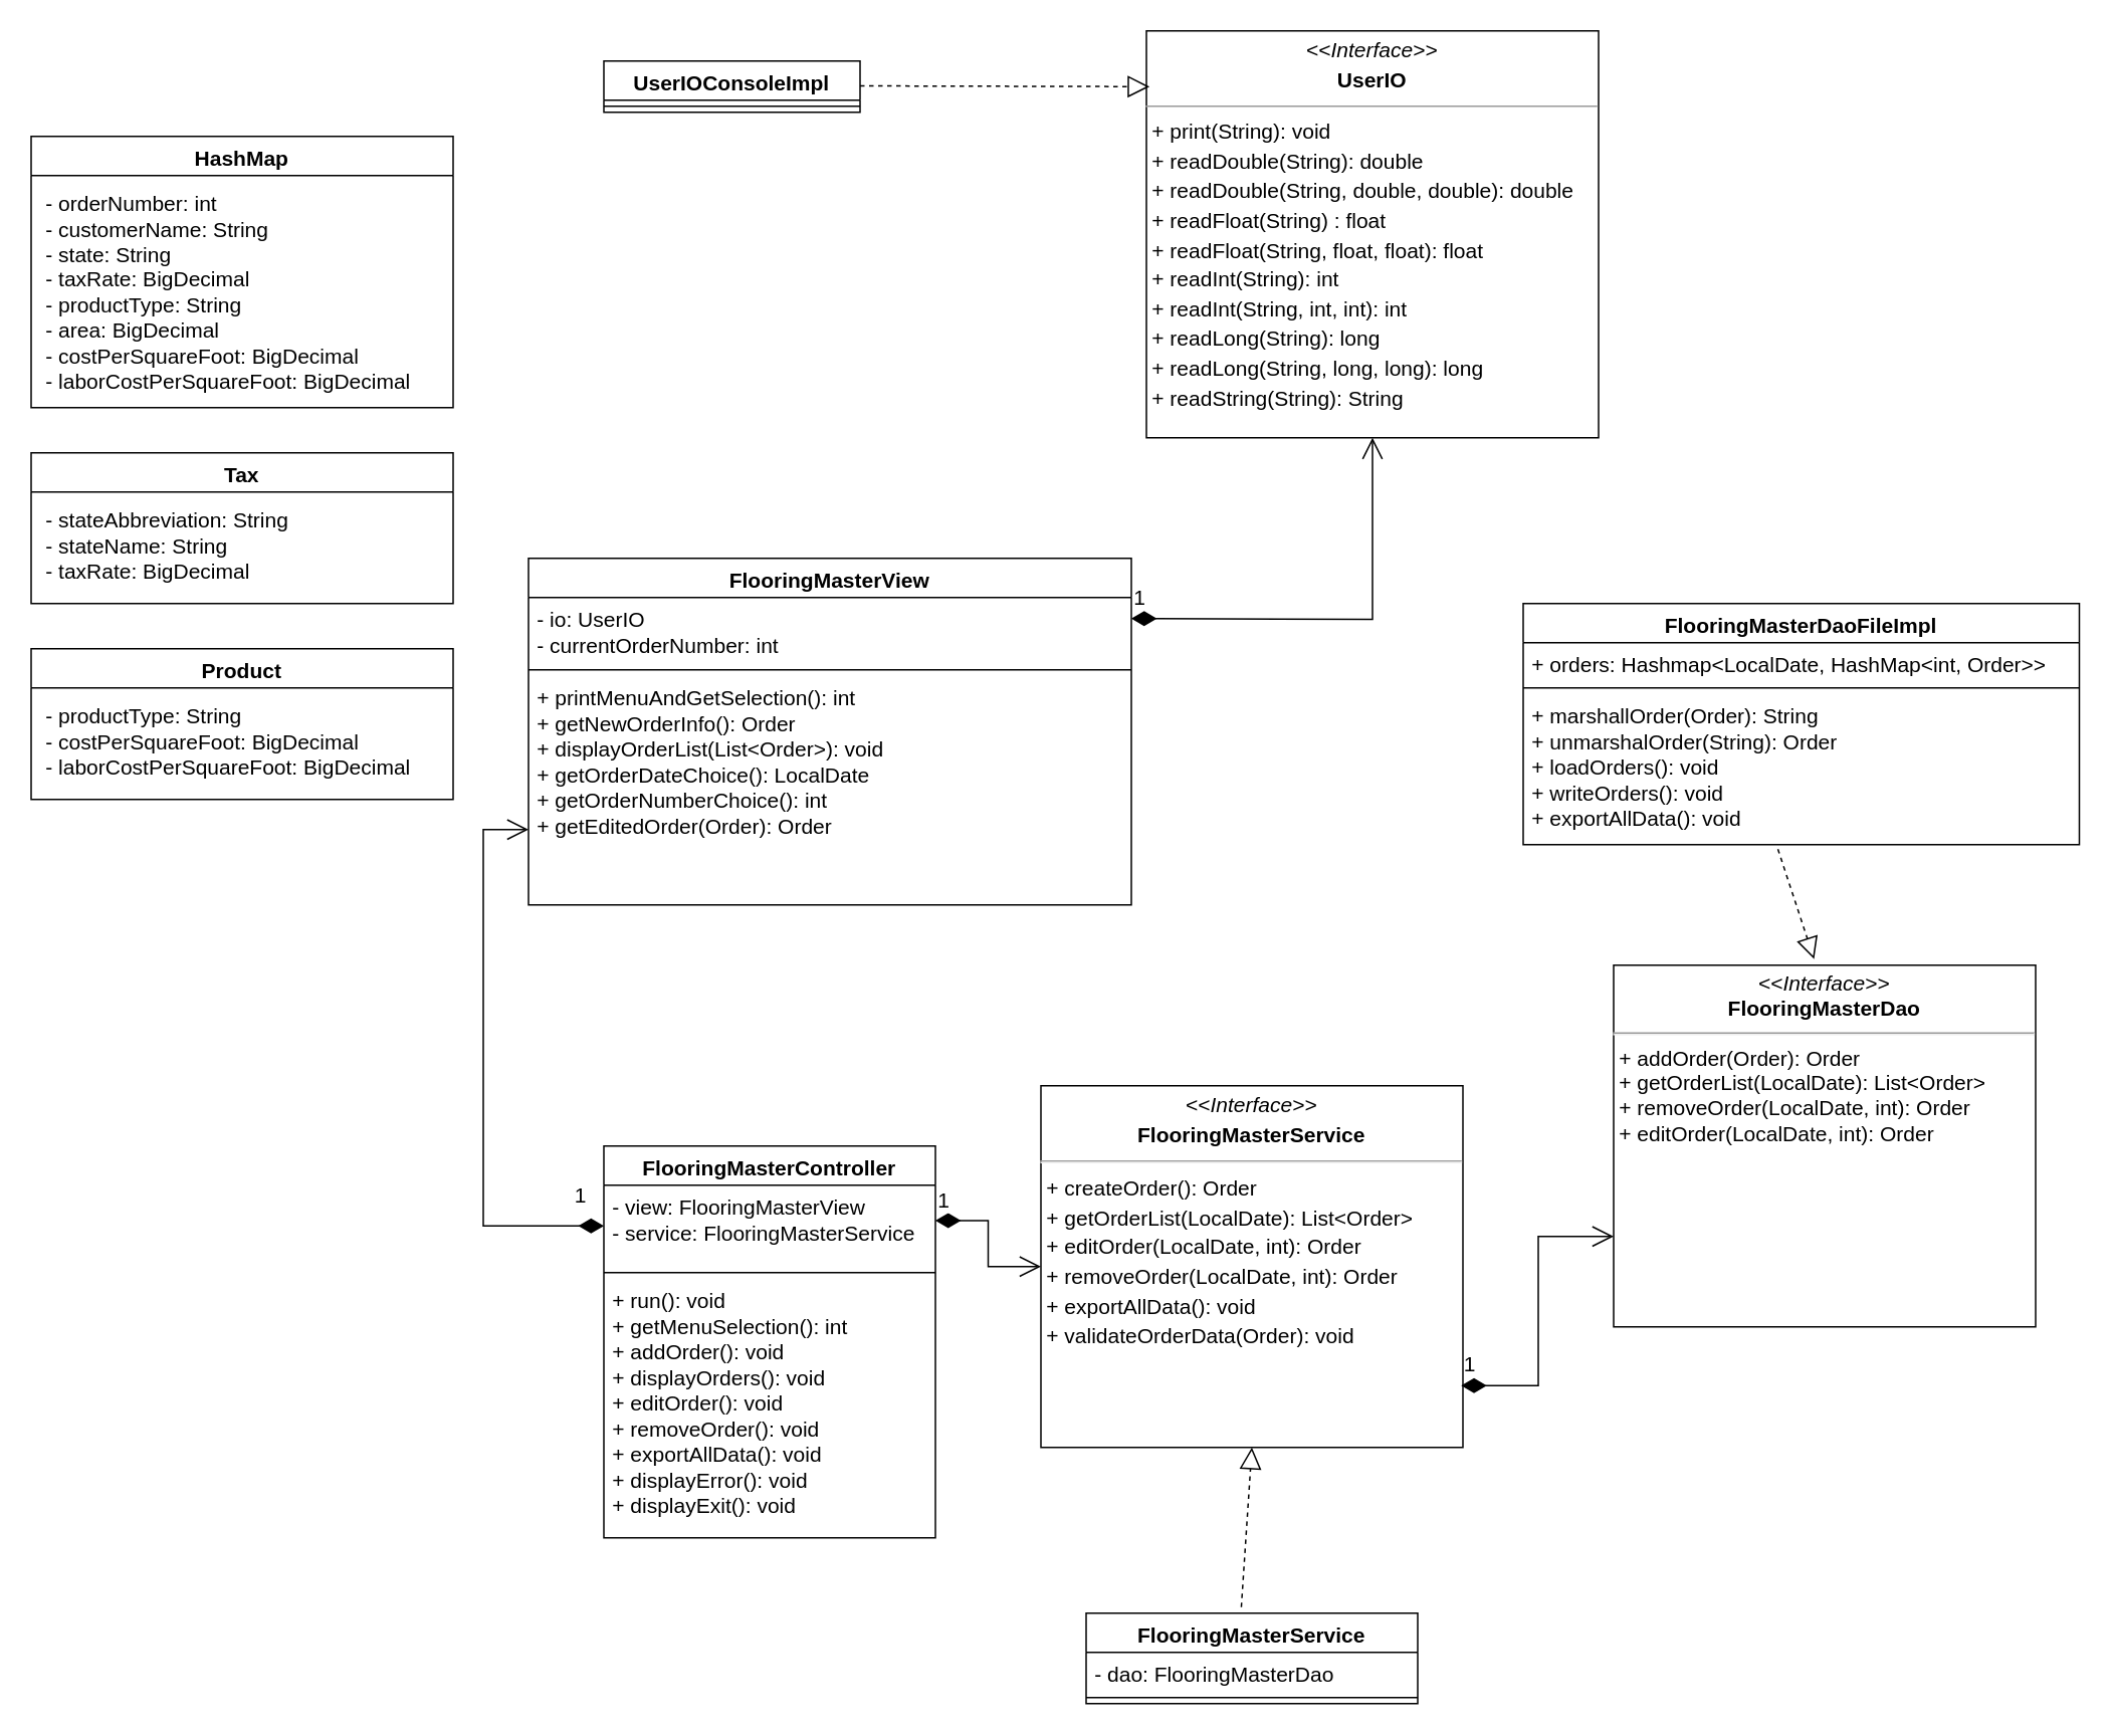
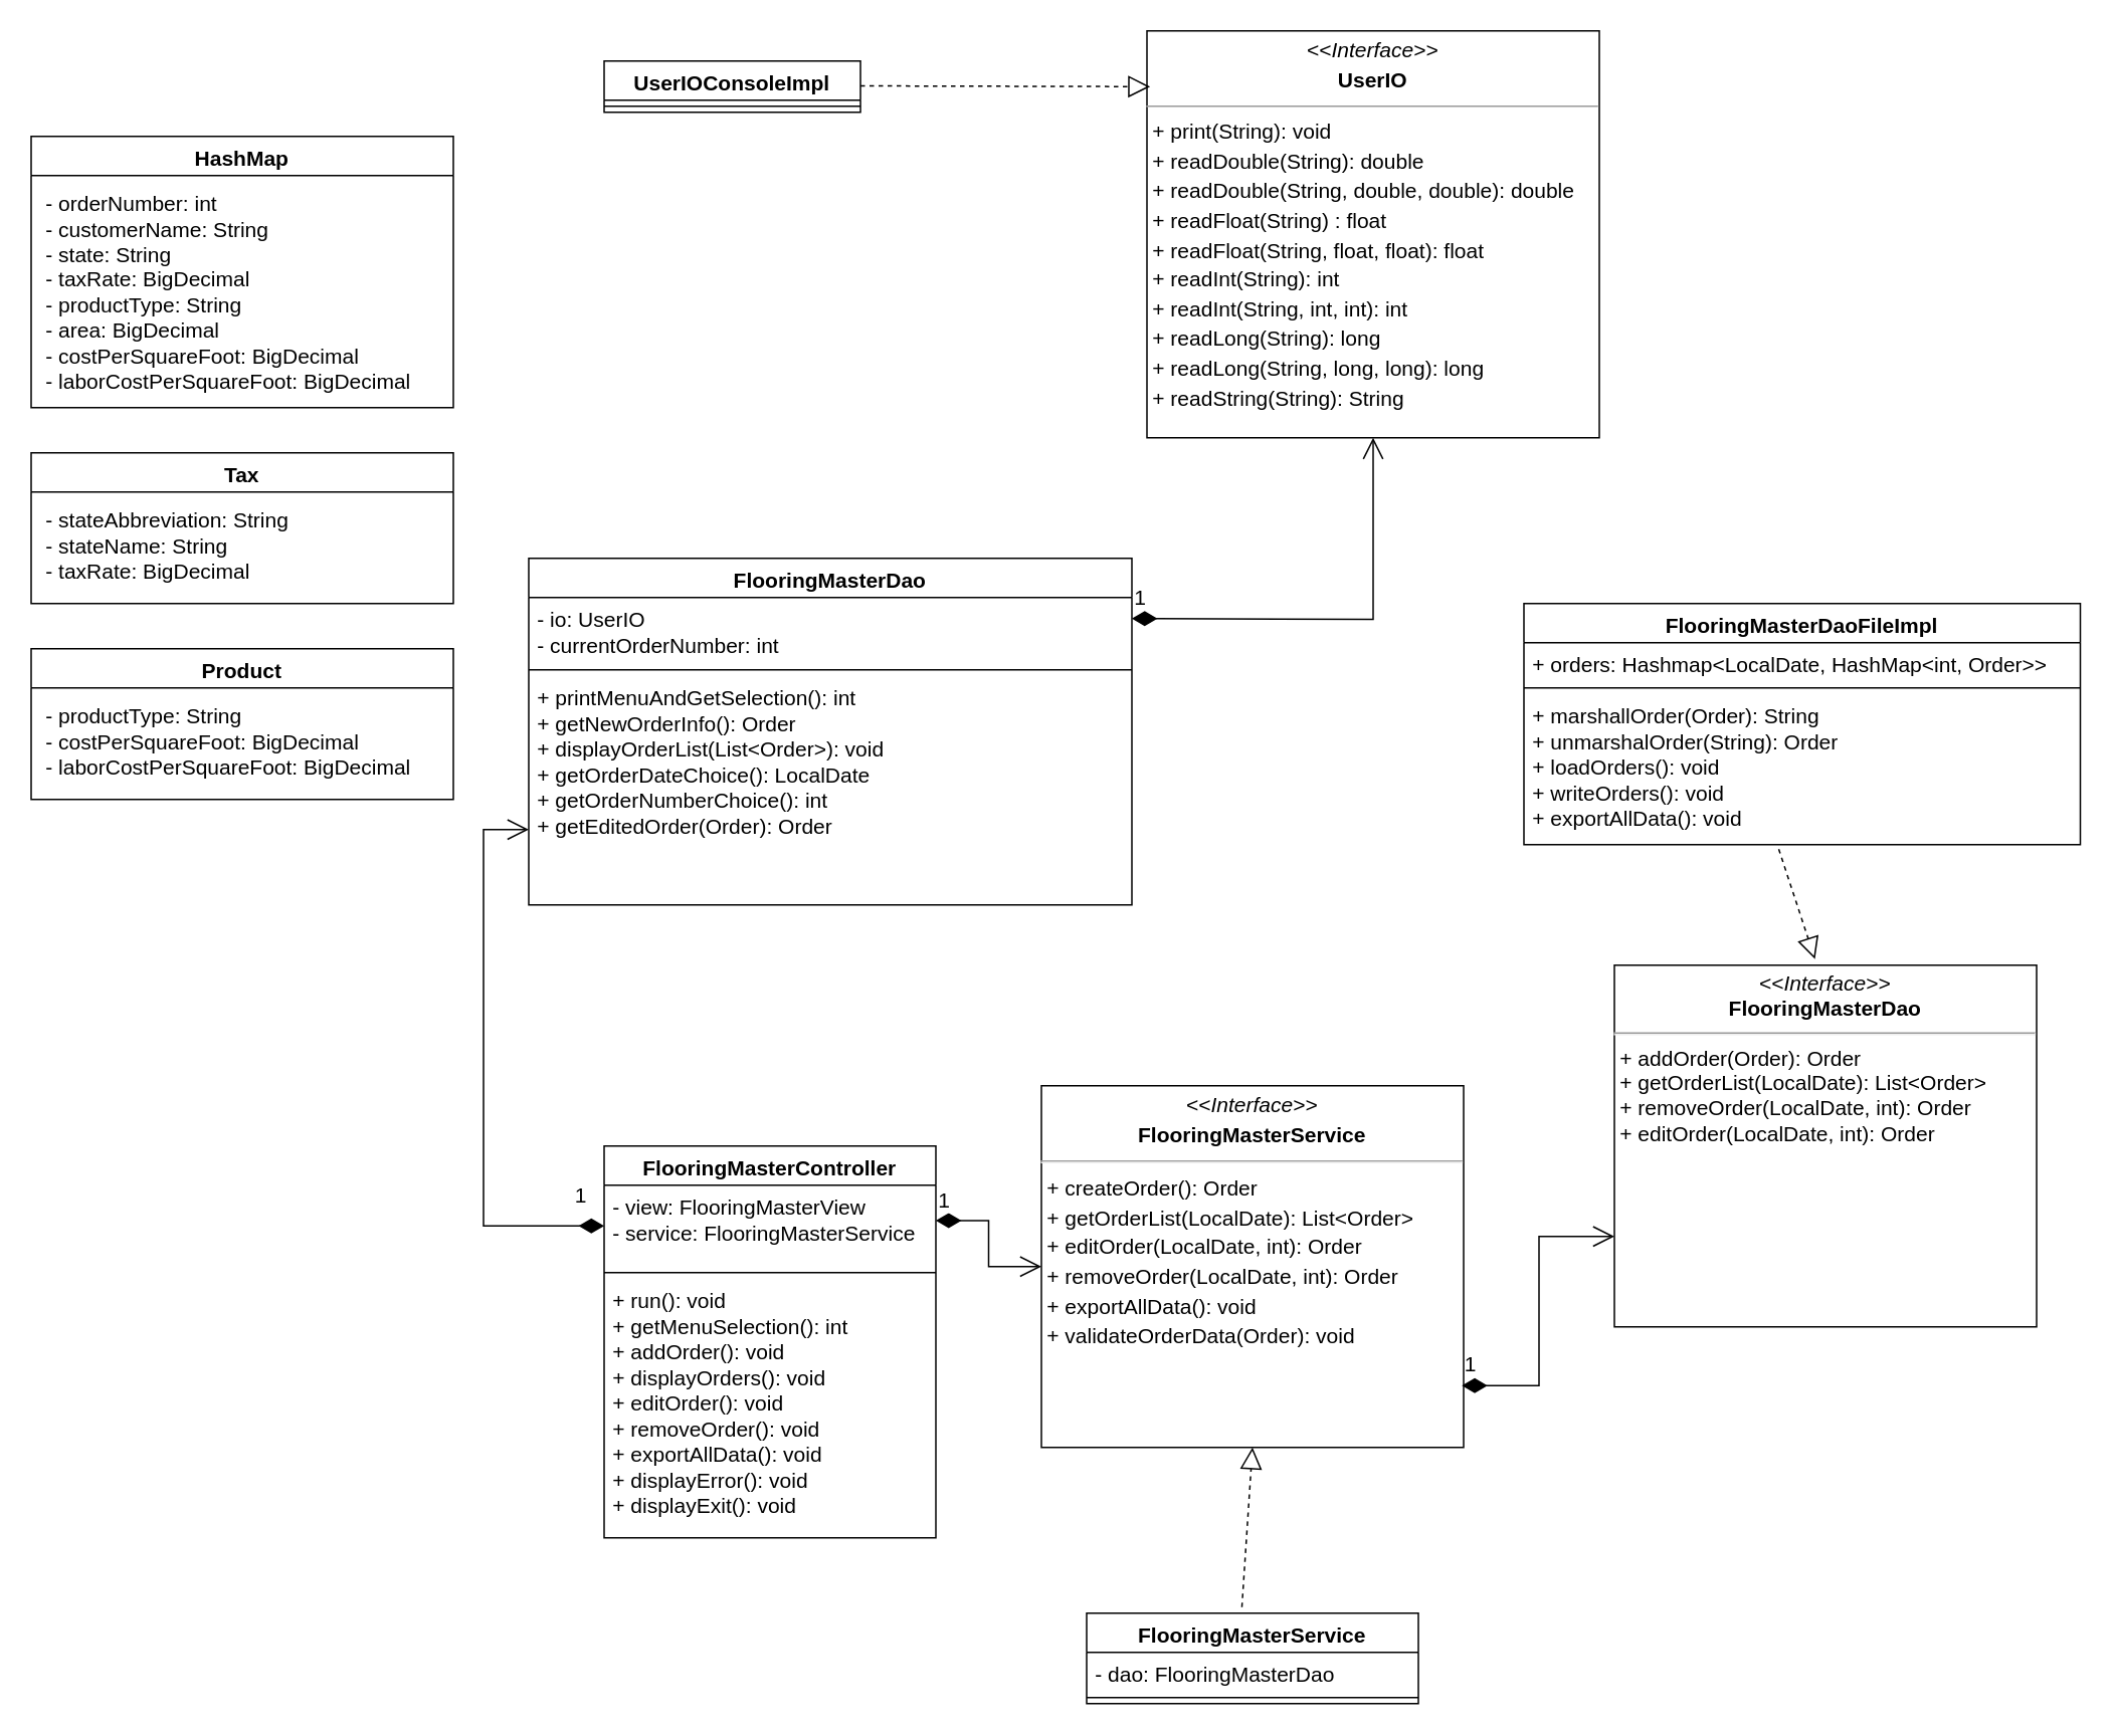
- <mxCell id="12" value="FlooringMasterView" style="swimlane;fontStyle=1;align=center;verticalAlign=top;childLayout=stackLayout;horizontal=1;startSize=26;horizontalStack=0;resizeParent=1;resizeParentMax=0;resizeLast=0;collapsible=1;marginBottom=0;fontFamily=Helvetica;fontSize=14;fontColor=default;fillColor=none;gradientColor=none;" parent="1" vertex="1"><mxGeometry x="350" y="370" width="400" height="230" as="geometry" /></mxCell>
+ <mxCell id="12" value="FlooringMasterDao" style="swimlane;fontStyle=1;align=center;verticalAlign=top;childLayout=stackLayout;horizontal=1;startSize=26;horizontalStack=0;resizeParent=1;resizeParentMax=0;resizeLast=0;collapsible=1;marginBottom=0;fontFamily=Helvetica;fontSize=14;fontColor=default;fillColor=none;gradientColor=none;" parent="1" vertex="1"><mxGeometry x="350" y="370" width="400" height="230" as="geometry" /></mxCell>
